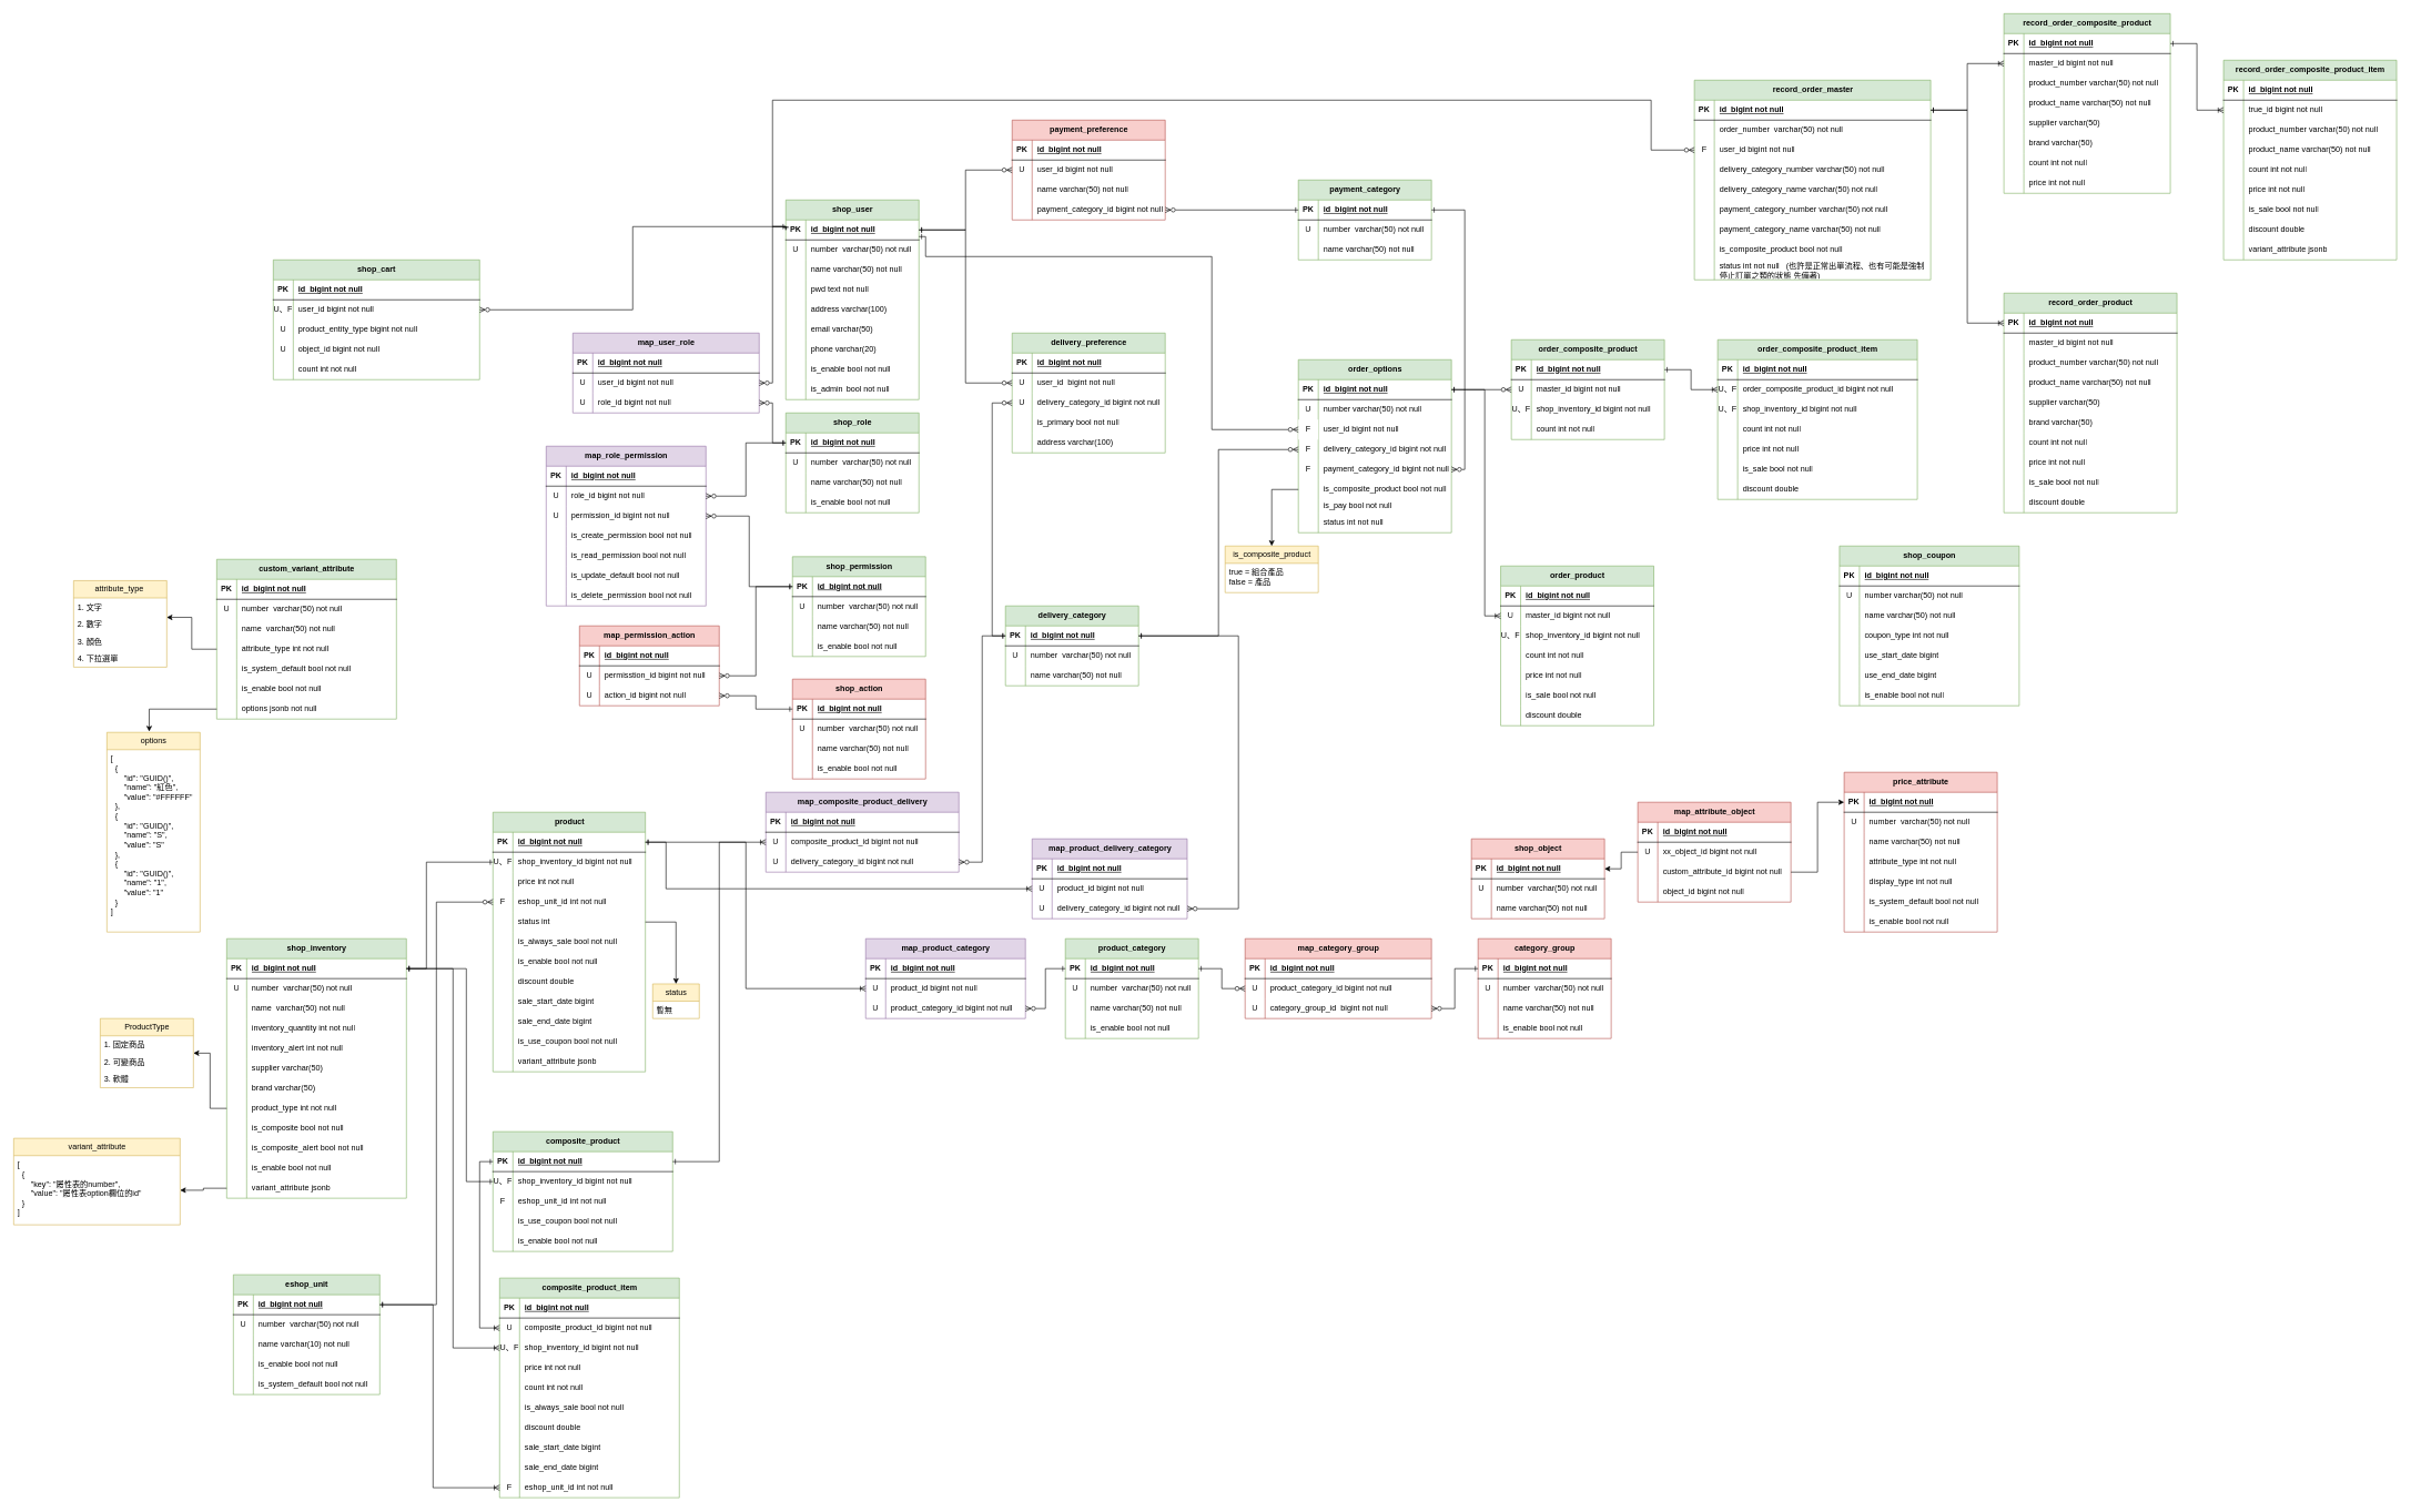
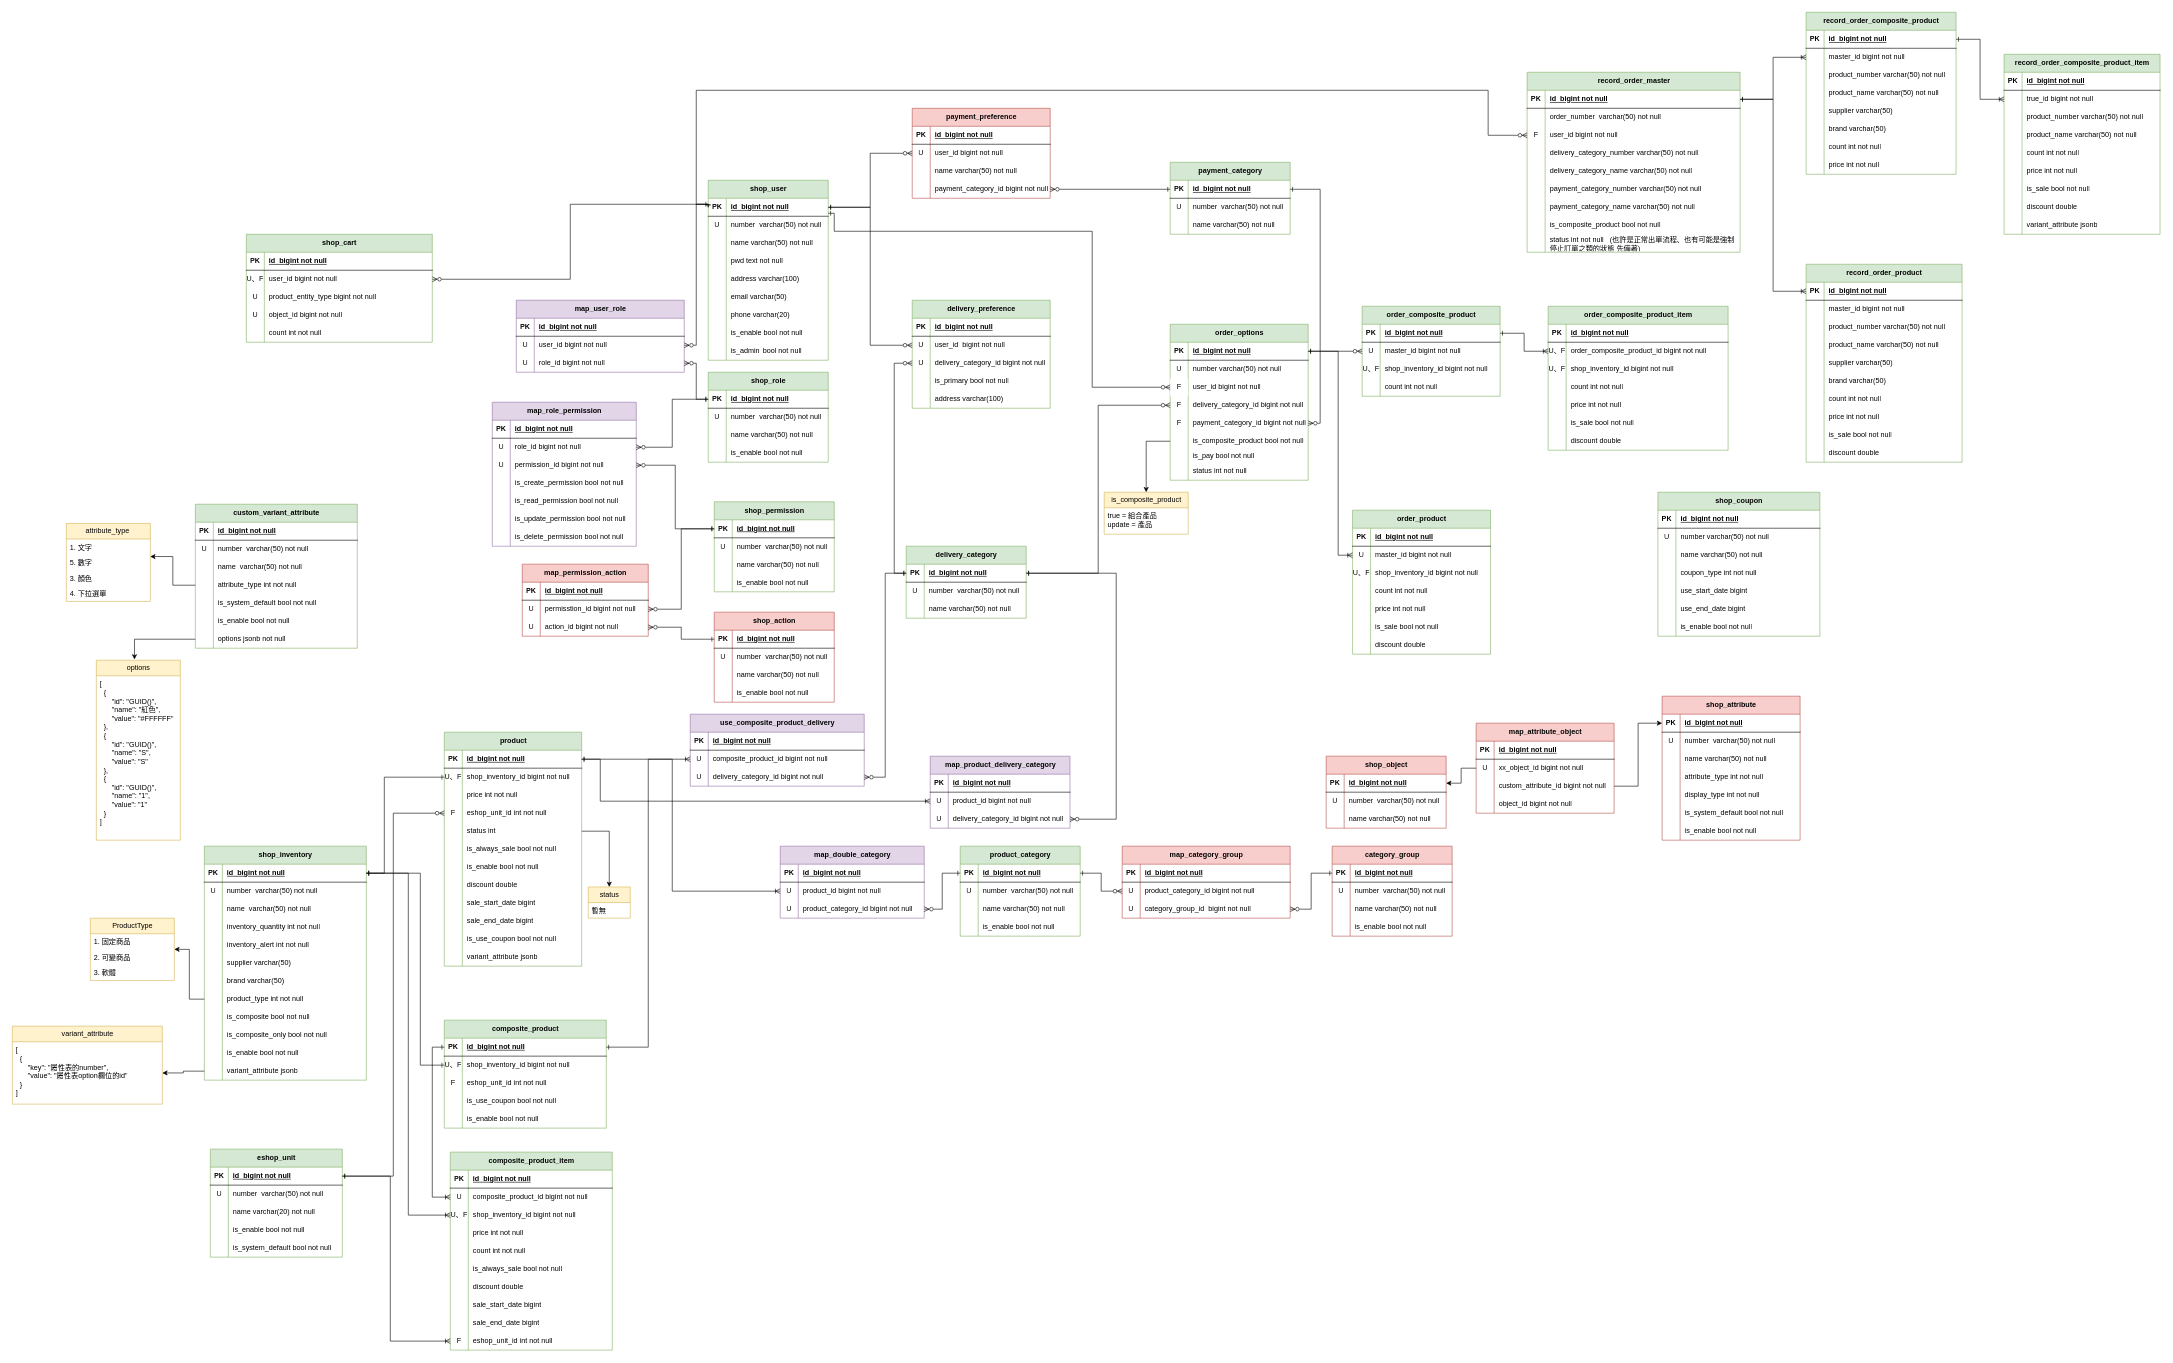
- <mxCell id="224" value="is_update_default bool not null" style="shape=partialRectangle;connectable=0;fillColor=none;top=0;left=0;bottom=0;right=0;align=left;spacingLeft=6;overflow=hidden;whiteSpace=wrap;html=1;" parent="222" vertex="1"><mxGeometry x="30" width="210" height="30" as="geometry"><mxRectangle width="210" height="30" as="alternateBounds" /></mxGeometry></mxCell>
+ <mxCell id="224" value="is_update_permission bool not null" style="shape=partialRectangle;connectable=0;fillColor=none;top=0;left=0;bottom=0;right=0;align=left;spacingLeft=6;overflow=hidden;whiteSpace=wrap;html=1;" parent="222" vertex="1"><mxGeometry x="30" width="210" height="30" as="geometry"><mxRectangle width="210" height="30" as="alternateBounds" /></mxGeometry></mxCell>
- <mxCell id="394" value="true = 組合產品&lt;br&gt;false = 產品" style="text;strokeColor=none;fillColor=none;align=left;verticalAlign=top;spacingLeft=4;spacingRight=4;overflow=hidden;rotatable=0;points=[[0,0.5],[1,0.5]];portConstraint=eastwest;whiteSpace=wrap;html=1;" parent="393" vertex="1"><mxGeometry y="26" width="140" height="44" as="geometry" /></mxCell>
+ <mxCell id="394" value="true = 組合產品&lt;br&gt;update = 產品" style="text;strokeColor=none;fillColor=none;align=left;verticalAlign=top;spacingLeft=4;spacingRight=4;overflow=hidden;rotatable=0;points=[[0,0.5],[1,0.5]];portConstraint=eastwest;whiteSpace=wrap;html=1;" parent="393" vertex="1"><mxGeometry y="26" width="140" height="44" as="geometry" /></mxCell>
- <mxCell id="715" value="2. 數字" style="text;strokeColor=none;fillColor=none;align=left;verticalAlign=top;spacingLeft=4;spacingRight=4;overflow=hidden;rotatable=0;points=[[0,0.5],[1,0.5]];portConstraint=eastwest;whiteSpace=wrap;html=1;" parent="713" vertex="1"><mxGeometry y="52" width="140" height="26" as="geometry" /></mxCell>
+ <mxCell id="715" value="5. 數字" style="text;strokeColor=none;fillColor=none;align=left;verticalAlign=top;spacingLeft=4;spacingRight=4;overflow=hidden;rotatable=0;points=[[0,0.5],[1,0.5]];portConstraint=eastwest;whiteSpace=wrap;html=1;" parent="713" vertex="1"><mxGeometry y="52" width="140" height="26" as="geometry" /></mxCell>
- <mxCell id="36" value="price_attribute" style="shape=table;startSize=30;container=1;collapsible=1;childLayout=tableLayout;fixedRows=1;rowLines=0;fontStyle=1;align=center;resizeLast=1;html=1;fillColor=#f8cecc;strokeColor=#b85450;" parent="1" vertex="1"><mxGeometry x="2770" y="1160" width="230" height="240" as="geometry" /></mxCell>
+ <mxCell id="36" value="shop_attribute" style="shape=table;startSize=30;container=1;collapsible=1;childLayout=tableLayout;fixedRows=1;rowLines=0;fontStyle=1;align=center;resizeLast=1;html=1;fillColor=#f8cecc;strokeColor=#b85450;" parent="1" vertex="1"><mxGeometry x="2770" y="1160" width="230" height="240" as="geometry" /></mxCell>
- <mxCell id="269" value="map_composite_product_delivery" style="shape=table;startSize=30;container=1;collapsible=1;childLayout=tableLayout;fixedRows=1;rowLines=0;fontStyle=1;align=center;resizeLast=1;html=1;fillColor=#e1d5e7;strokeColor=#9673a6;" parent="1" vertex="1"><mxGeometry x="1150" y="1190" width="290" height="120" as="geometry"><mxRectangle x="320" y="-230" width="240" height="30" as="alternateBounds" /></mxGeometry></mxCell>
+ <mxCell id="269" value="use_composite_product_delivery" style="shape=table;startSize=30;container=1;collapsible=1;childLayout=tableLayout;fixedRows=1;rowLines=0;fontStyle=1;align=center;resizeLast=1;html=1;fillColor=#e1d5e7;strokeColor=#9673a6;" parent="1" vertex="1"><mxGeometry x="1150" y="1190" width="290" height="120" as="geometry"><mxRectangle x="320" y="-230" width="240" height="30" as="alternateBounds" /></mxGeometry></mxCell>
- <mxCell id="15" value="map_product_category" style="shape=table;startSize=30;container=1;collapsible=1;childLayout=tableLayout;fixedRows=1;rowLines=0;fontStyle=1;align=center;resizeLast=1;html=1;fillColor=#e1d5e7;strokeColor=#9673a6;" parent="1" vertex="1"><mxGeometry x="1300" y="1410" width="240" height="120" as="geometry" /></mxCell>
+ <mxCell id="15" value="map_double_category" style="shape=table;startSize=30;container=1;collapsible=1;childLayout=tableLayout;fixedRows=1;rowLines=0;fontStyle=1;align=center;resizeLast=1;html=1;fillColor=#e1d5e7;strokeColor=#9673a6;" parent="1" vertex="1"><mxGeometry x="1300" y="1410" width="240" height="120" as="geometry" /></mxCell>
- <mxCell id="474" value="is_composite_alert bool not null" style="shape=partialRectangle;connectable=0;fillColor=none;top=0;left=0;bottom=0;right=0;align=left;spacingLeft=6;overflow=hidden;whiteSpace=wrap;html=1;" parent="472" vertex="1"><mxGeometry x="30" width="240" height="30" as="geometry"><mxRectangle width="240" height="30" as="alternateBounds" /></mxGeometry></mxCell>
+ <mxCell id="474" value="is_composite_only bool not null" style="shape=partialRectangle;connectable=0;fillColor=none;top=0;left=0;bottom=0;right=0;align=left;spacingLeft=6;overflow=hidden;whiteSpace=wrap;html=1;" parent="472" vertex="1"><mxGeometry x="30" width="240" height="30" as="geometry"><mxRectangle width="240" height="30" as="alternateBounds" /></mxGeometry></mxCell>
- <mxCell id="405" value="name varchar(10) not null" style="shape=partialRectangle;connectable=0;fillColor=none;top=0;left=0;bottom=0;right=0;align=left;spacingLeft=6;overflow=hidden;whiteSpace=wrap;html=1;" parent="403" vertex="1"><mxGeometry x="30" width="190" height="30" as="geometry"><mxRectangle width="190" height="30" as="alternateBounds" /></mxGeometry></mxCell>
+ <mxCell id="405" value="name varchar(20) not null" style="shape=partialRectangle;connectable=0;fillColor=none;top=0;left=0;bottom=0;right=0;align=left;spacingLeft=6;overflow=hidden;whiteSpace=wrap;html=1;" parent="403" vertex="1"><mxGeometry x="30" width="190" height="30" as="geometry"><mxRectangle width="190" height="30" as="alternateBounds" /></mxGeometry></mxCell>
